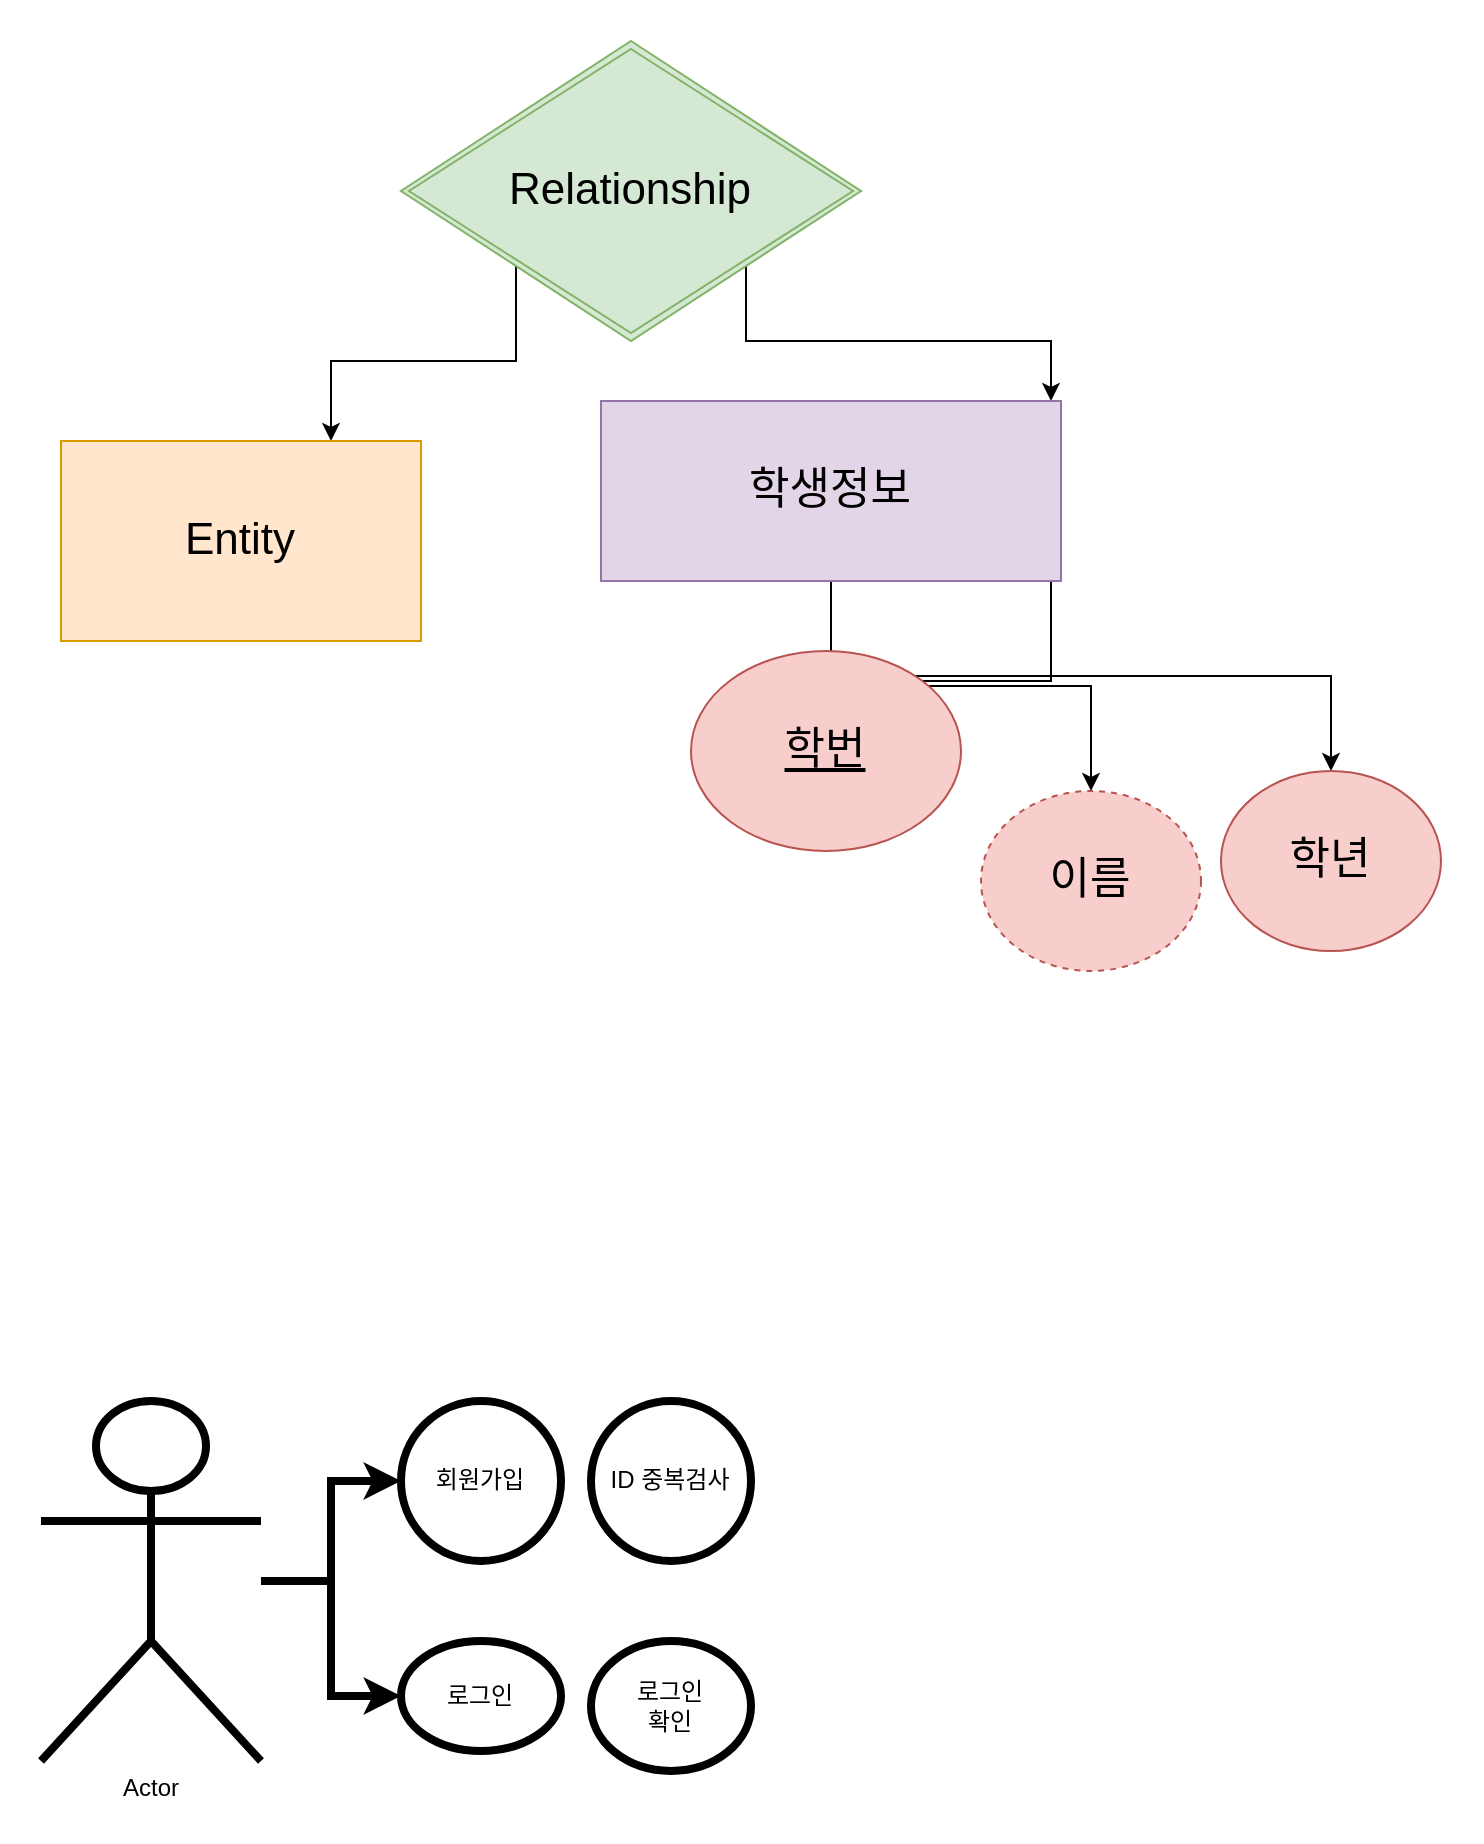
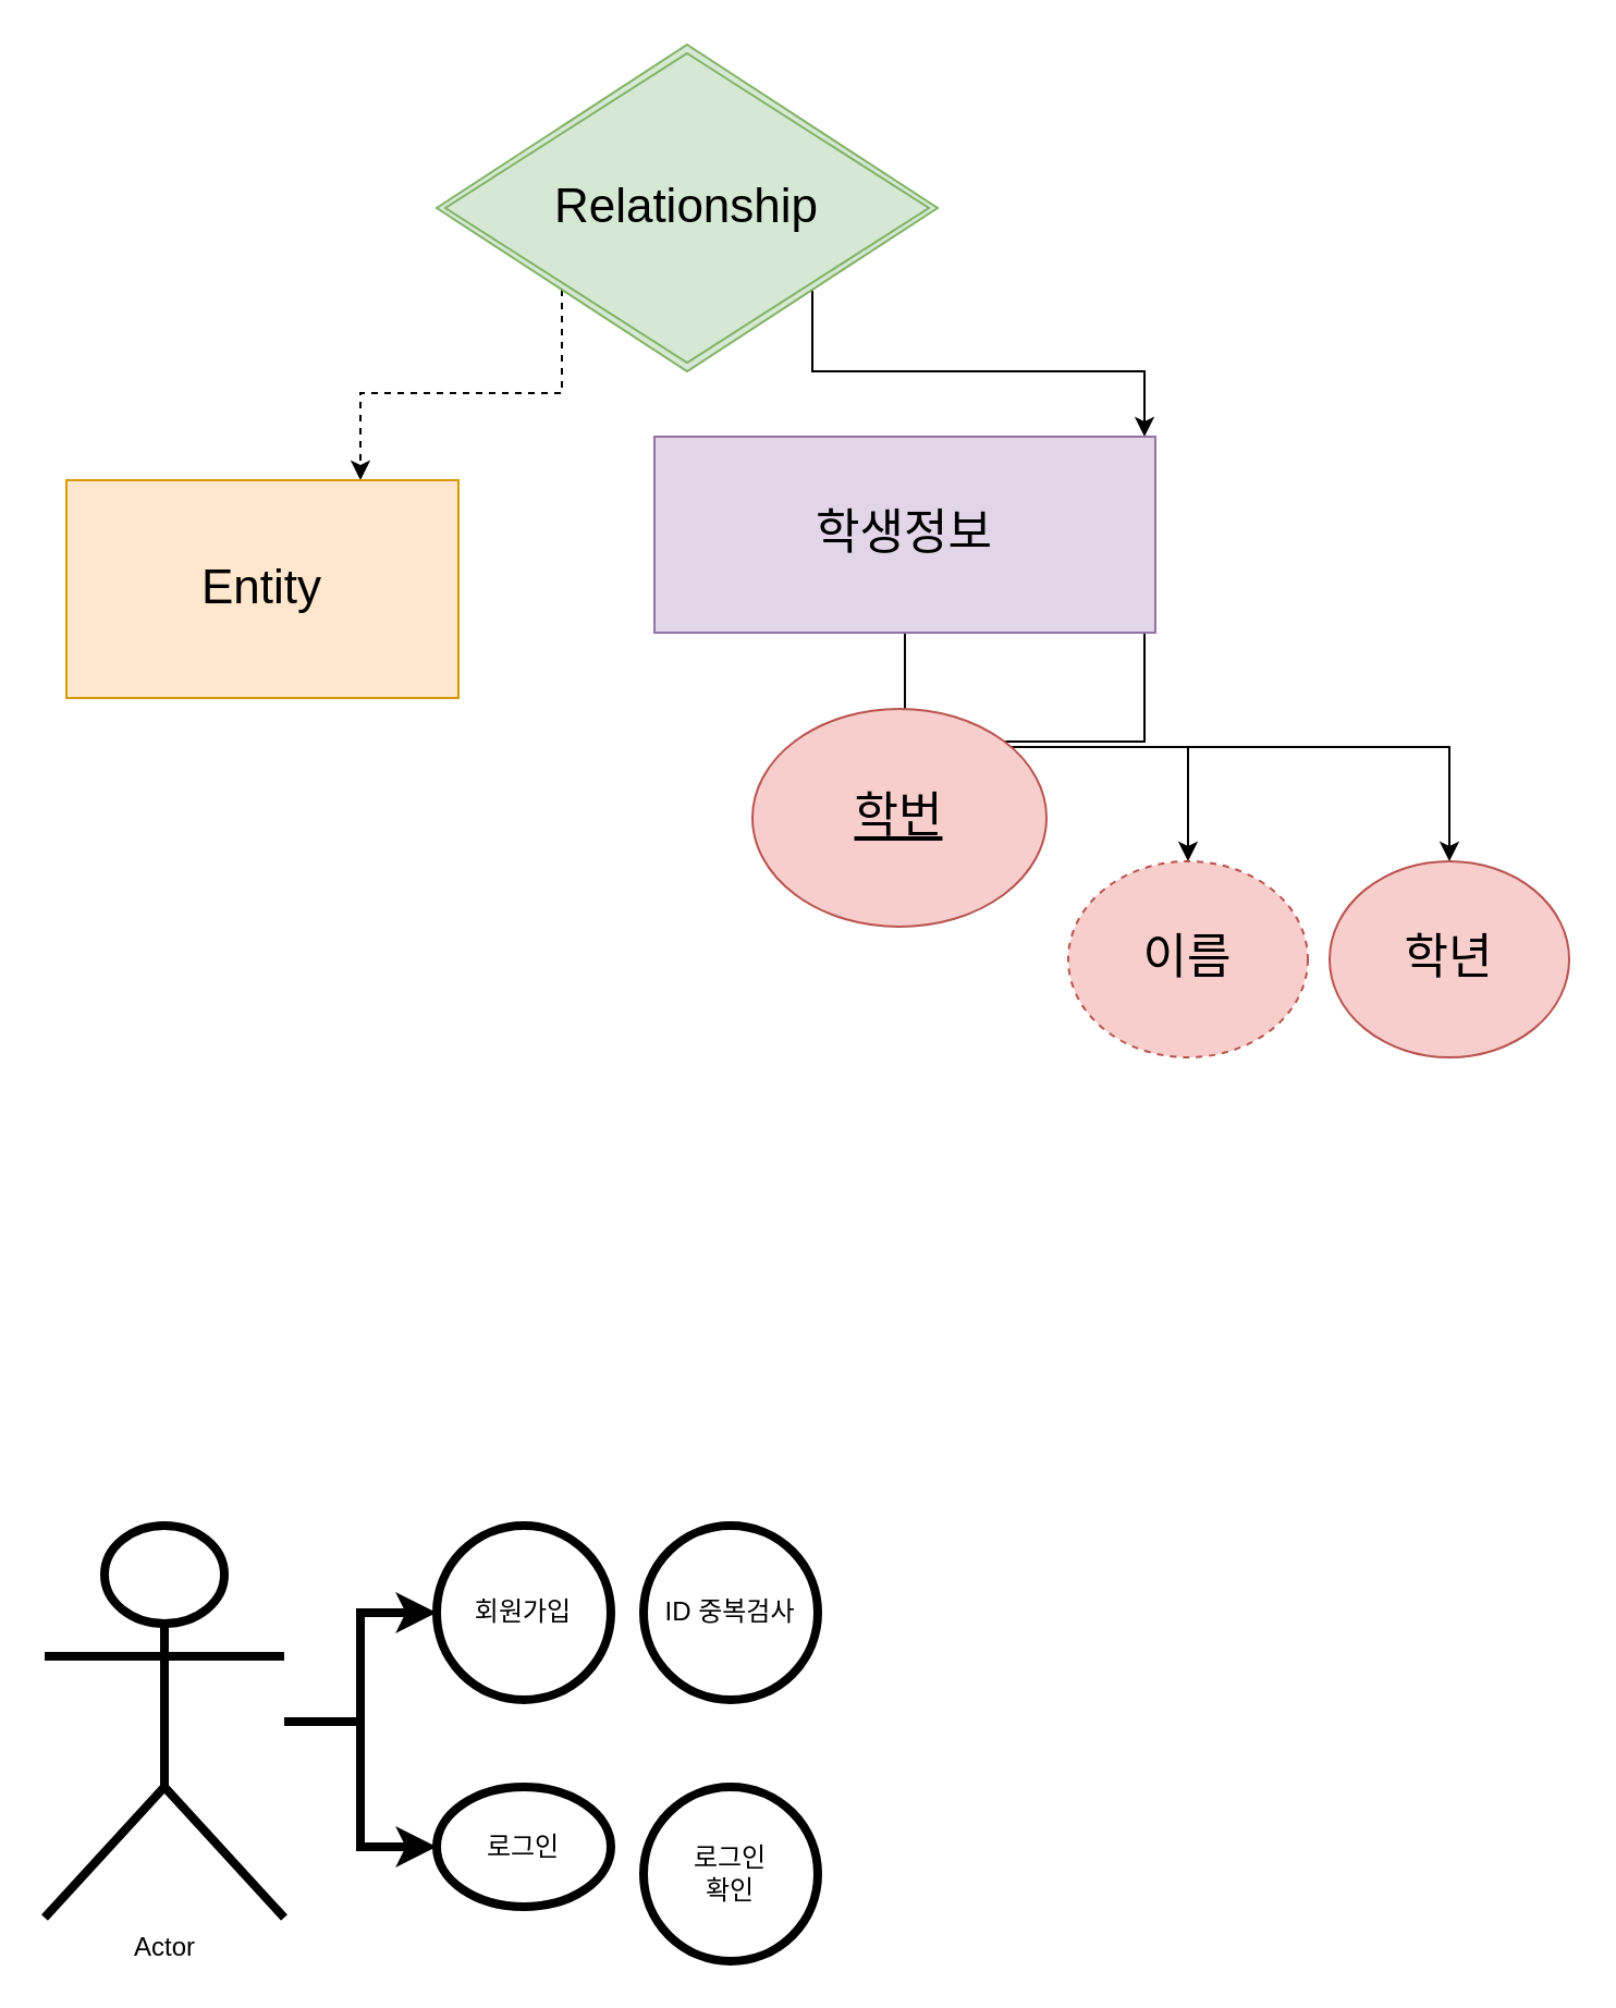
- <mxCell id="3" style="edgeStyle=orthogonalEdgeStyle;rounded=0;orthogonalLoop=1;jettySize=auto;html=1;exitX=0;exitY=1;exitDx=0;exitDy=0;entryX=0.75;entryY=0;entryDx=0;entryDy=0;fontSize=22;" parent="1" source="4" target="5" edge="1"><mxGeometry relative="1" as="geometry"><Array as="points"><mxPoint x="258" y="180" /><mxPoint x="165" y="180" /></Array></mxGeometry></mxCell>
+ <mxCell id="3" style="edgeStyle=orthogonalEdgeStyle;rounded=0;orthogonalLoop=1;jettySize=auto;html=1;exitX=0;exitY=1;exitDx=0;exitDy=0;entryX=0.75;entryY=0;entryDx=0;entryDy=0;fontSize=22;dashed=1;" parent="1" source="4" target="5" edge="1"><mxGeometry relative="1" as="geometry"><Array as="points"><mxPoint x="258" y="180" /><mxPoint x="165" y="180" /></Array></mxGeometry></mxCell>
- <mxCell id="12" value="학년" style="ellipse;whiteSpace=wrap;html=1;align=center;fontSize=22;fillColor=#f8cecc;strokeColor=#b85450;" parent="1" vertex="1"><mxGeometry x="610" y="385" width="110" height="90" as="geometry" /></mxCell>
+ <mxCell id="12" value="학년" style="ellipse;whiteSpace=wrap;html=1;align=center;fontSize=22;fillColor=#f8cecc;strokeColor=#b85450;" parent="1" vertex="1"><mxGeometry x="610" y="395" width="110" height="90" as="geometry" /></mxCell>
- <mxCell id="19" value="로그인 &lt;br&gt;확인" style="ellipse;whiteSpace=wrap;html=1;aspect=fixed;strokeWidth=4;" vertex="1" parent="1"><mxGeometry x="295" y="820" width="80" height="65" as="geometry" /></mxCell>
+ <mxCell id="19" value="로그인 &lt;br&gt;확인" style="ellipse;whiteSpace=wrap;html=1;aspect=fixed;strokeWidth=4;" vertex="1" parent="1"><mxGeometry x="295" y="820" width="80" height="80" as="geometry" /></mxCell>
